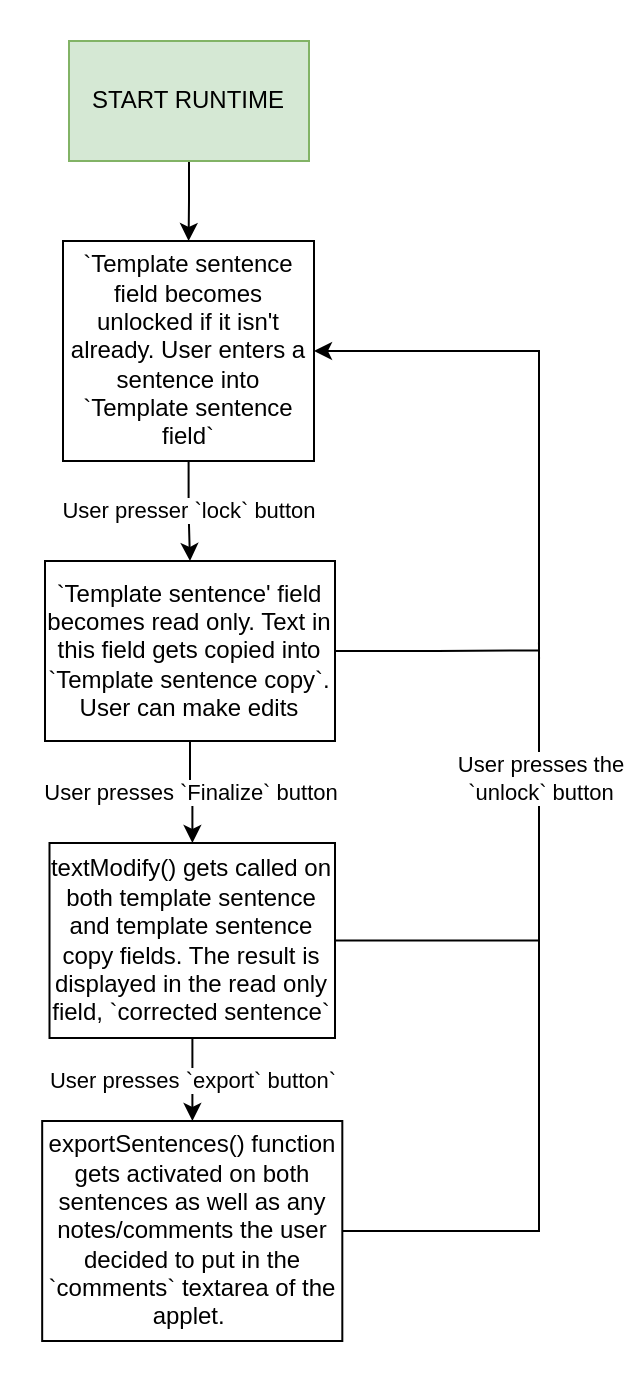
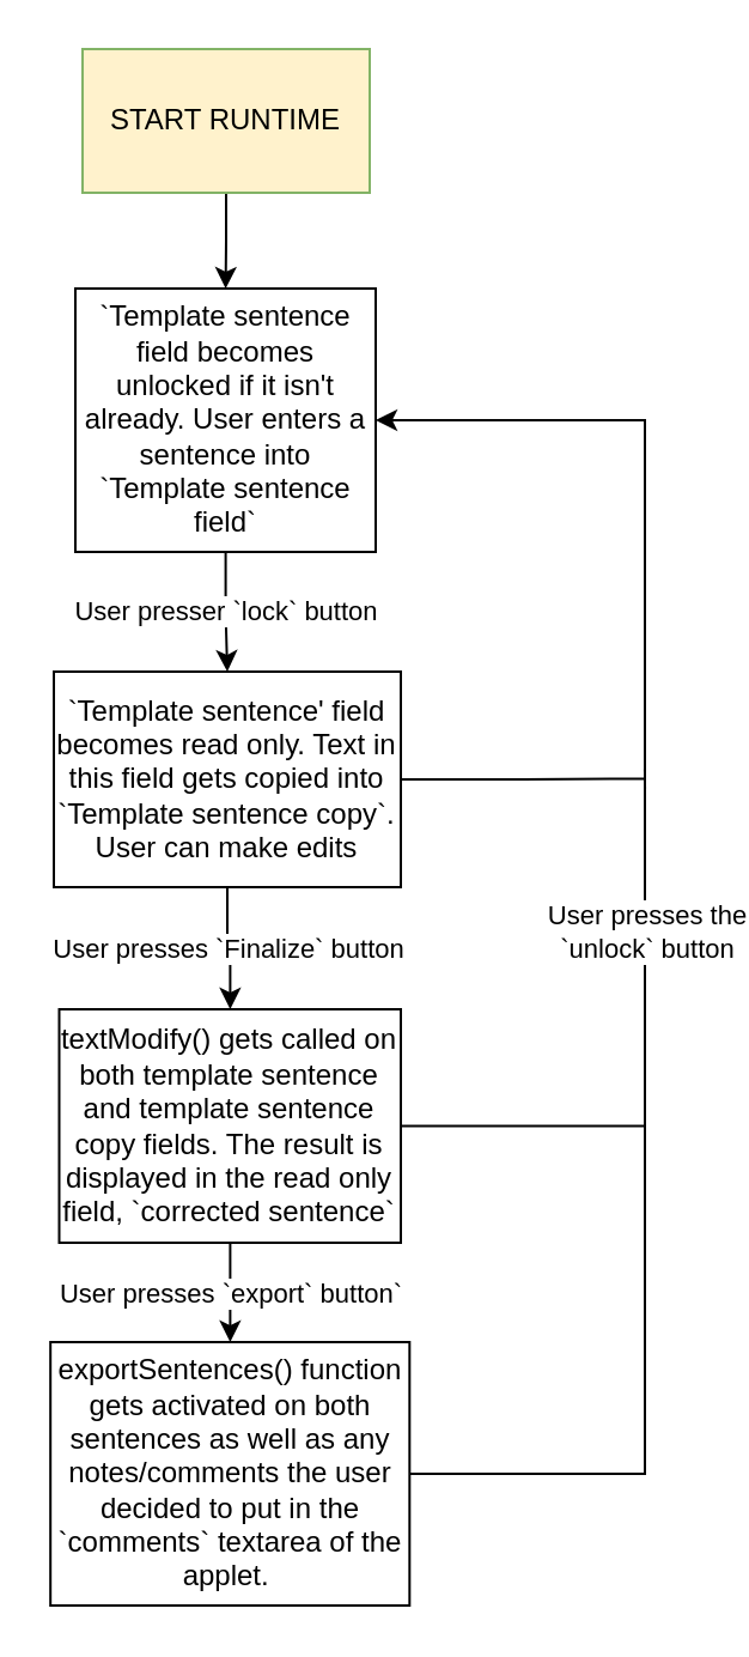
- <mxCell id="3" value="START RUNTIME" style="rounded=0;whiteSpace=wrap;html=1;fillColor=#d5e8d4;strokeColor=#82b366;" vertex="1" parent="1"><mxGeometry x="34" y="20" width="120" height="60" as="geometry" /></mxCell>
+ <mxCell id="3" value="START RUNTIME" style="rounded=0;whiteSpace=wrap;html=1;fillColor=#fff2cc;strokeColor=#82b366;" vertex="1" parent="1"><mxGeometry x="34" y="20" width="120" height="60" as="geometry" /></mxCell>
